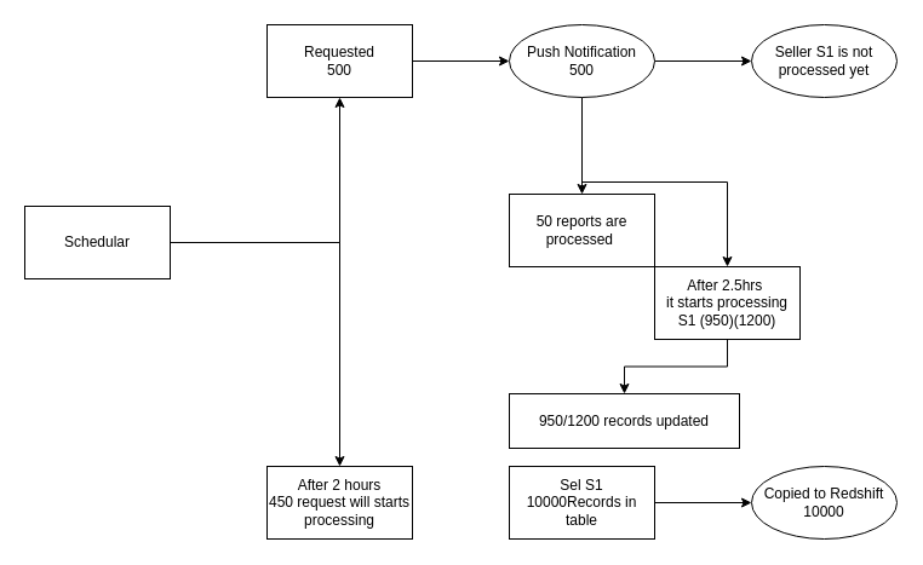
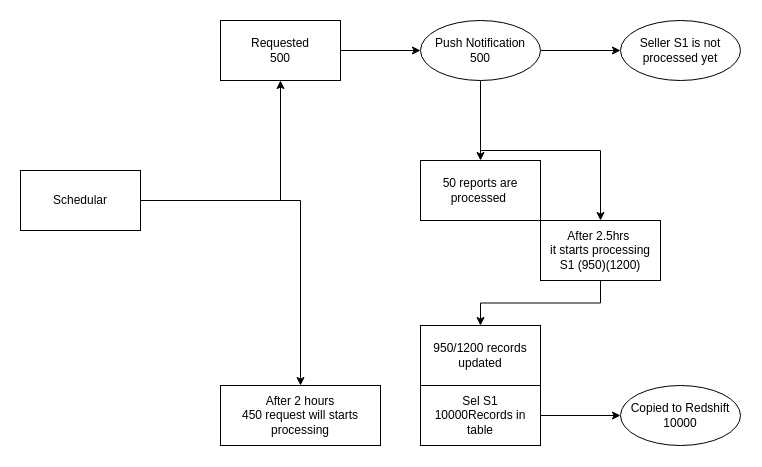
- <mxCell id="19" value="950/1200 records updated&lt;br&gt;" style="whiteSpace=wrap;html=1;rounded=0;" vertex="1" parent="1"><mxGeometry x="420" y="325" width="190" height="45" as="geometry" /></mxCell>
+ <mxCell id="19" value="950/1200 records updated&lt;br&gt;" style="whiteSpace=wrap;html=1;rounded=0;" vertex="1" parent="1"><mxGeometry x="420" y="325" width="120" height="60" as="geometry" /></mxCell>
- <mxCell id="11" value="After 2 hours&lt;br&gt;450 request will starts processing&lt;br&gt;" style="whiteSpace=wrap;html=1;rounded=0;" vertex="1" parent="1"><mxGeometry x="220" y="385" width="120" height="60" as="geometry" /></mxCell>
+ <mxCell id="11" value="After 2 hours&lt;br&gt;450 request will starts processing&lt;br&gt;" style="whiteSpace=wrap;html=1;rounded=0;" vertex="1" parent="1"><mxGeometry x="220" y="385" width="160" height="60" as="geometry" /></mxCell>
